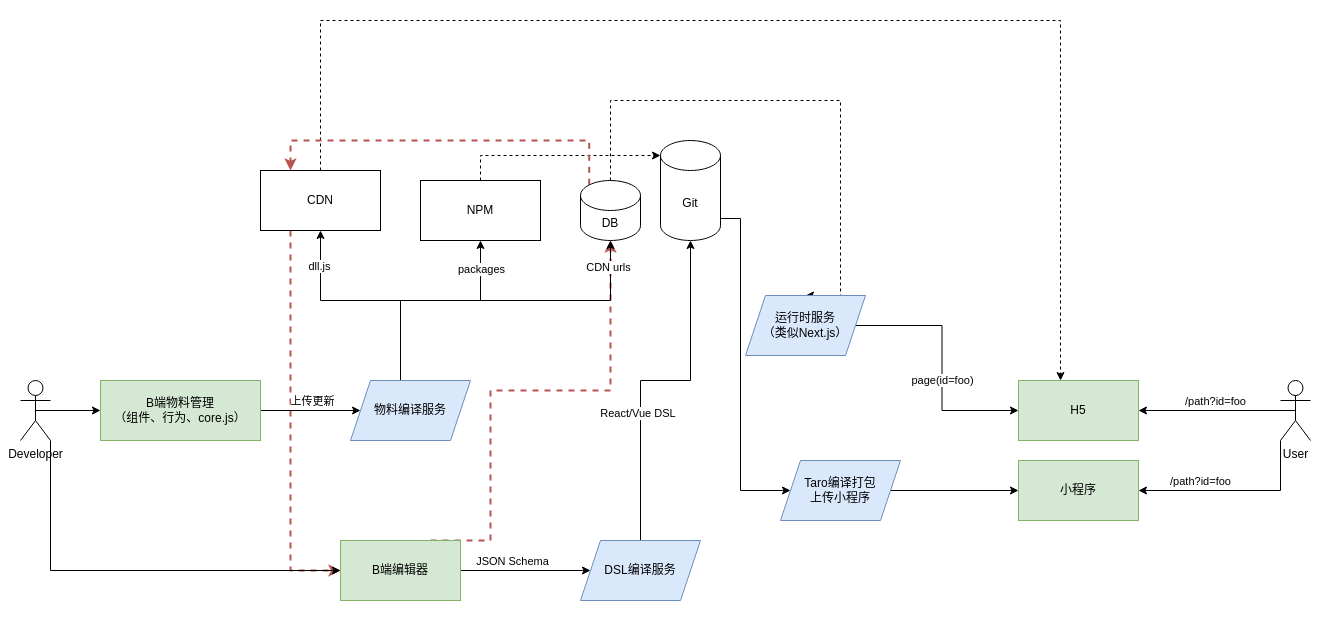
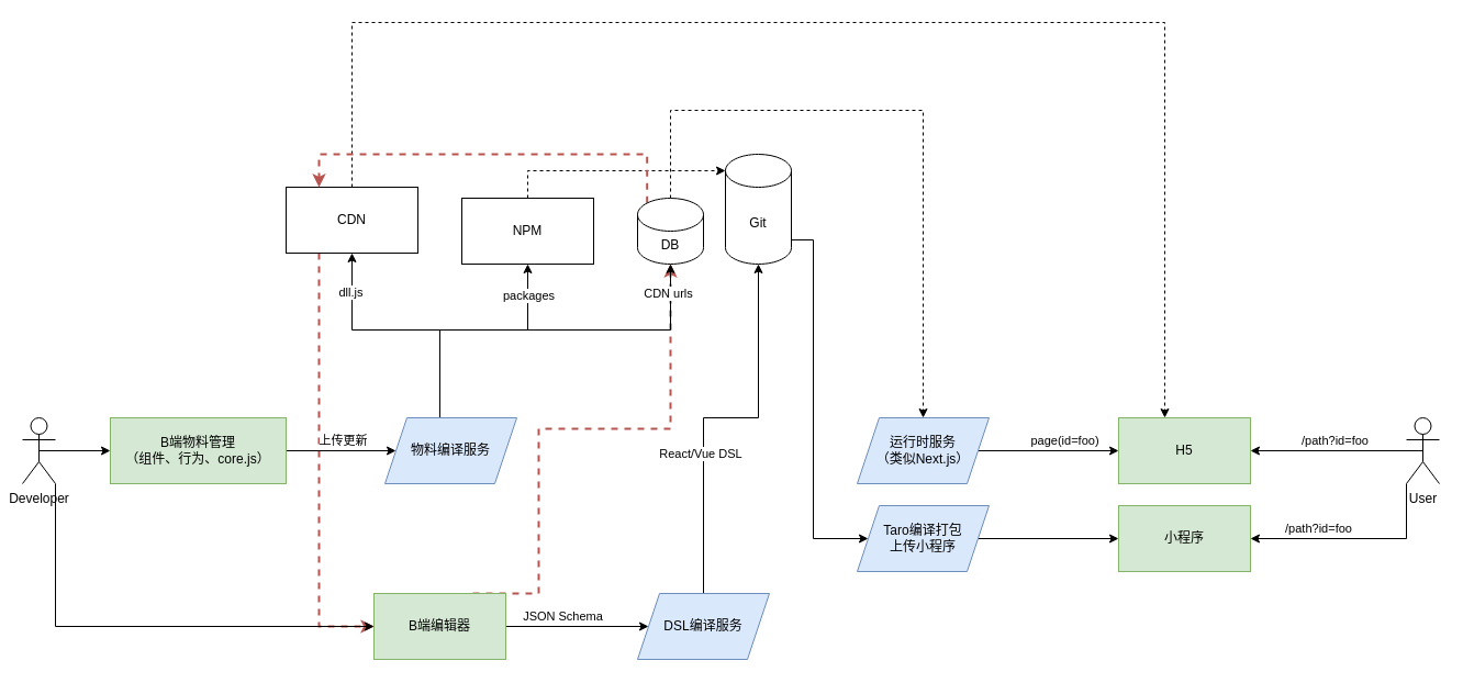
- <mxCell id="28" value="运行时服务&lt;br&gt;（类似Next.js）" style="shape=parallelogram;perimeter=parallelogramPerimeter;whiteSpace=wrap;html=1;fixedSize=1;fillColor=#dae8fc;strokeColor=#6c8ebf;" vertex="1" parent="1"><mxGeometry x="745" y="295" width="120" height="60" as="geometry" /></mxCell>
+ <mxCell id="28" value="运行时服务&lt;br&gt;（类似Next.js）" style="shape=parallelogram;perimeter=parallelogramPerimeter;whiteSpace=wrap;html=1;fixedSize=1;fillColor=#dae8fc;strokeColor=#6c8ebf;" vertex="1" parent="1"><mxGeometry x="780" y="380" width="120" height="60" as="geometry" /></mxCell>
